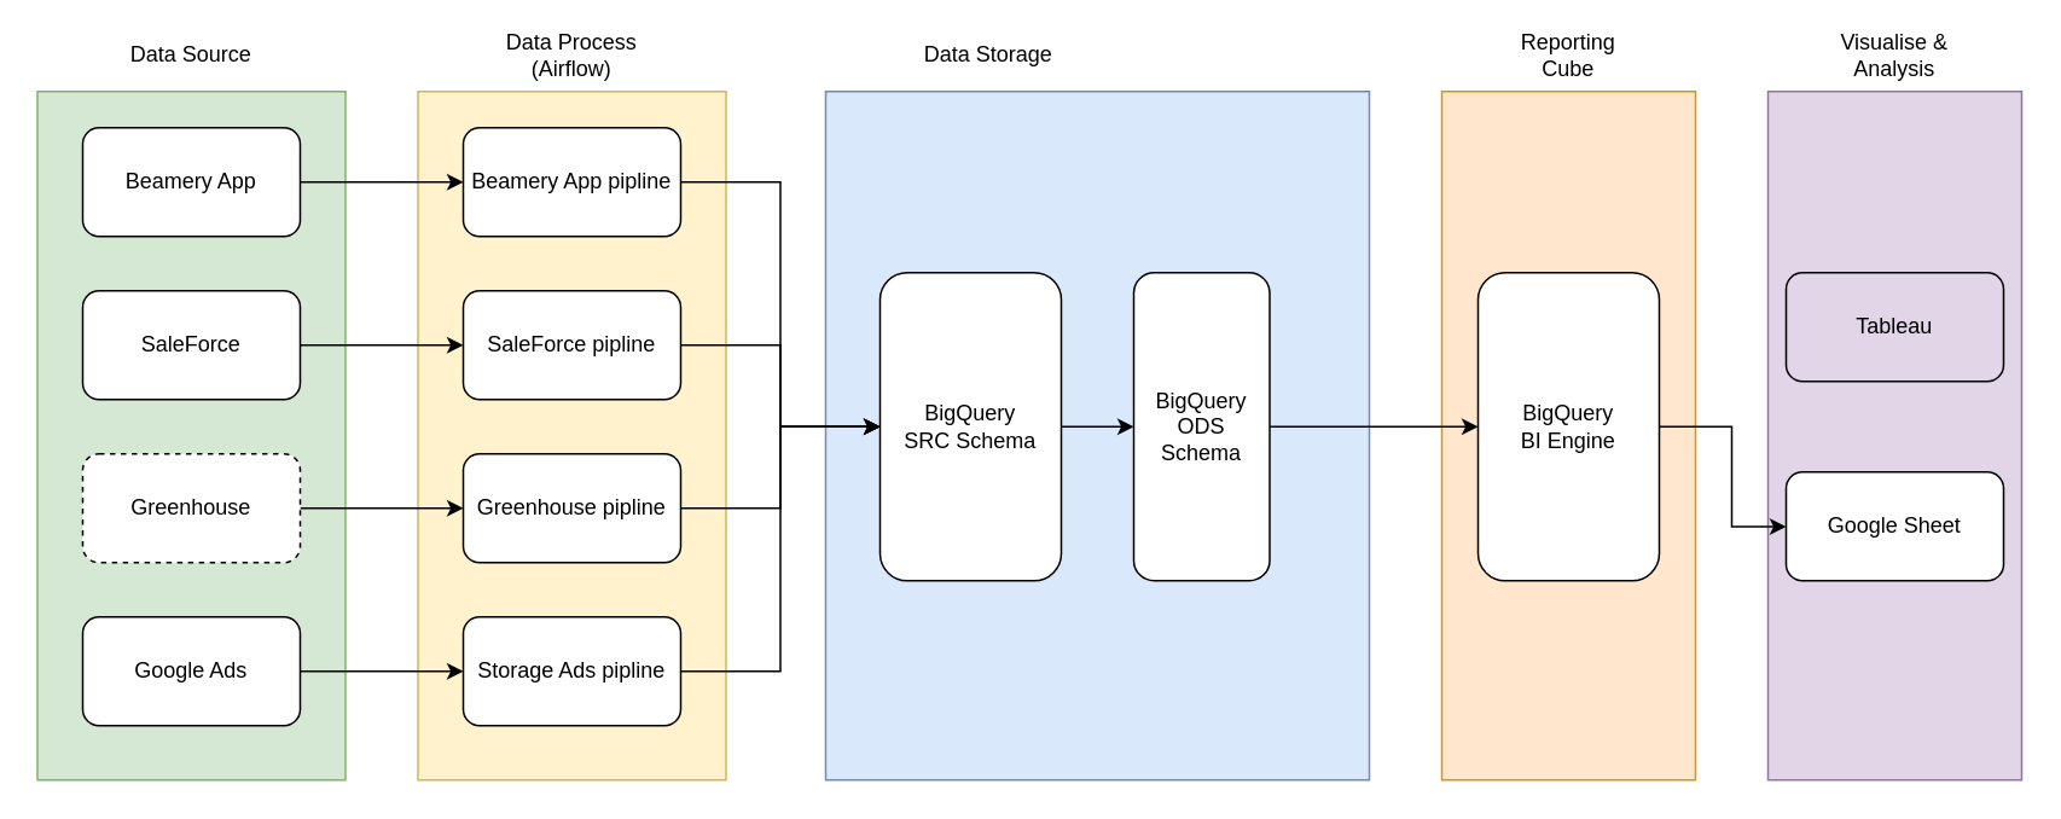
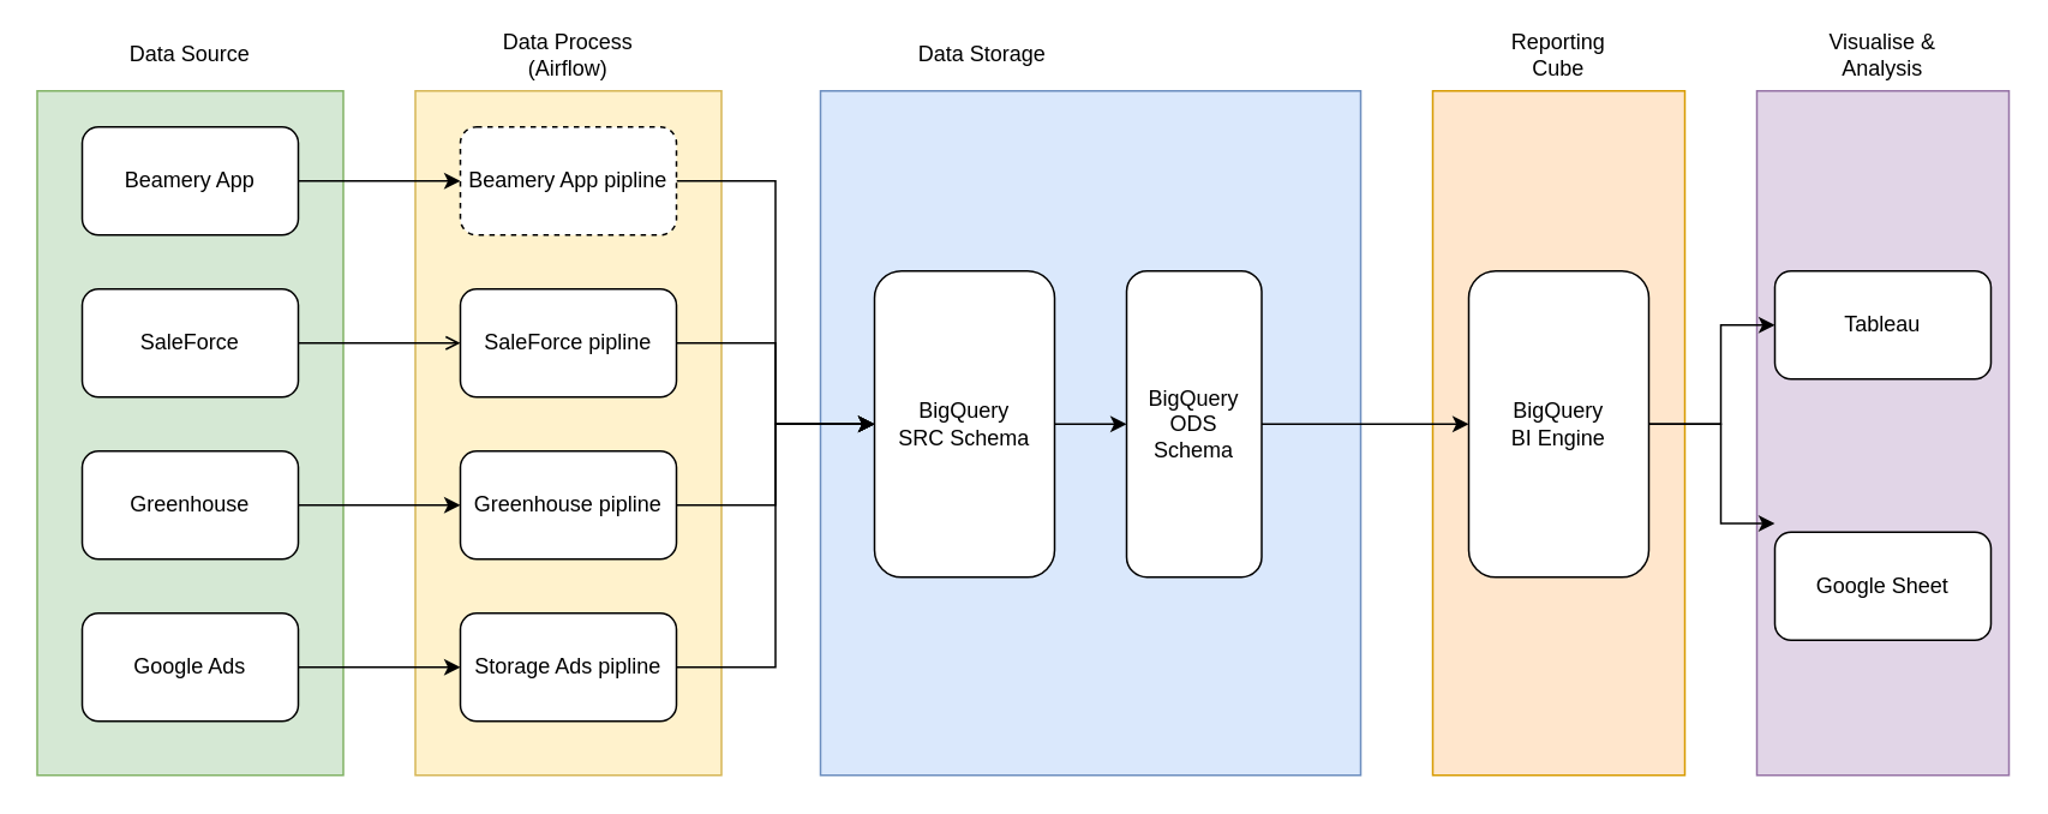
- <mxCell id="22" value="Beamery App pipline" style="rounded=1;whiteSpace=wrap;html=1;" vertex="1" parent="1"><mxGeometry x="255" y="70" width="120" height="60" as="geometry" /></mxCell>
+ <mxCell id="22" value="Beamery App pipline" style="rounded=1;whiteSpace=wrap;html=1;dashed=1;" vertex="1" parent="1"><mxGeometry x="255" y="70" width="120" height="60" as="geometry" /></mxCell>
- <mxCell id="21" style="edgeStyle=orthogonalEdgeStyle;rounded=0;orthogonalLoop=1;jettySize=auto;html=1;exitX=1;exitY=0.5;exitDx=0;exitDy=0;entryX=0;entryY=0.5;entryDx=0;entryDy=0;endArrow=open;" edge="1" parent="1" source="22" target="25"><mxGeometry relative="1" as="geometry" /></mxCell>
+ <mxCell id="21" style="edgeStyle=orthogonalEdgeStyle;rounded=0;orthogonalLoop=1;jettySize=auto;html=1;exitX=1;exitY=0.5;exitDx=0;exitDy=0;entryX=0;entryY=0.5;entryDx=0;entryDy=0;" edge="1" parent="1" source="22" target="25"><mxGeometry relative="1" as="geometry" /></mxCell>
- <mxCell id="31" value="Tableau" style="rounded=1;whiteSpace=wrap;html=1;fillColor=#e1d5e7;" vertex="1" parent="1"><mxGeometry x="985" y="150" width="120" height="60" as="geometry" /></mxCell>
+ <mxCell id="31" value="Tableau" style="rounded=1;whiteSpace=wrap;html=1;fillColor=#ffffff;" vertex="1" parent="1"><mxGeometry x="985" y="150" width="120" height="60" as="geometry" /></mxCell>
- <mxCell id="9" style="edgeStyle=orthogonalEdgeStyle;rounded=0;orthogonalLoop=1;jettySize=auto;html=1;exitX=1;exitY=0.5;exitDx=0;exitDy=0;entryX=0;entryY=0.5;entryDx=0;entryDy=0;" edge="1" parent="1" source="10" target="20"><mxGeometry relative="1" as="geometry" /></mxCell>
+ <mxCell id="9" style="edgeStyle=orthogonalEdgeStyle;rounded=0;orthogonalLoop=1;jettySize=auto;html=1;exitX=1;exitY=0.5;exitDx=0;exitDy=0;entryX=0;entryY=0.5;entryDx=0;entryDy=0;endArrow=open;" edge="1" parent="1" source="10" target="20"><mxGeometry relative="1" as="geometry" /></mxCell>
+ <mxCell id="28" style="edgeStyle=orthogonalEdgeStyle;rounded=0;orthogonalLoop=1;jettySize=auto;html=1;exitX=1;exitY=0.5;exitDx=0;exitDy=0;entryX=0;entryY=0.5;entryDx=0;entryDy=0;" edge="1" parent="1" source="30" target="31"><mxGeometry relative="1" as="geometry"><Array as="points"><mxPoint x="955" y="235" /><mxPoint x="955" y="180" /></Array></mxGeometry></mxCell>
- <mxCell id="12" value="Greenhouse" style="rounded=1;whiteSpace=wrap;html=1;dashed=1;" vertex="1" parent="1"><mxGeometry x="45" y="250" width="120" height="60" as="geometry" /></mxCell>
+ <mxCell id="12" value="Greenhouse" style="rounded=1;whiteSpace=wrap;html=1;" vertex="1" parent="1"><mxGeometry x="45" y="250" width="120" height="60" as="geometry" /></mxCell>
- <mxCell id="32" value="Google Sheet" style="rounded=1;whiteSpace=wrap;html=1;fillColor=#ffffff;" vertex="1" parent="1"><mxGeometry x="985" y="260" width="120" height="60" as="geometry" /></mxCell>
+ <mxCell id="32" value="Google Sheet" style="rounded=1;whiteSpace=wrap;html=1;fillColor=#ffffff;" vertex="1" parent="1"><mxGeometry x="985" y="295" width="120" height="60" as="geometry" /></mxCell>
